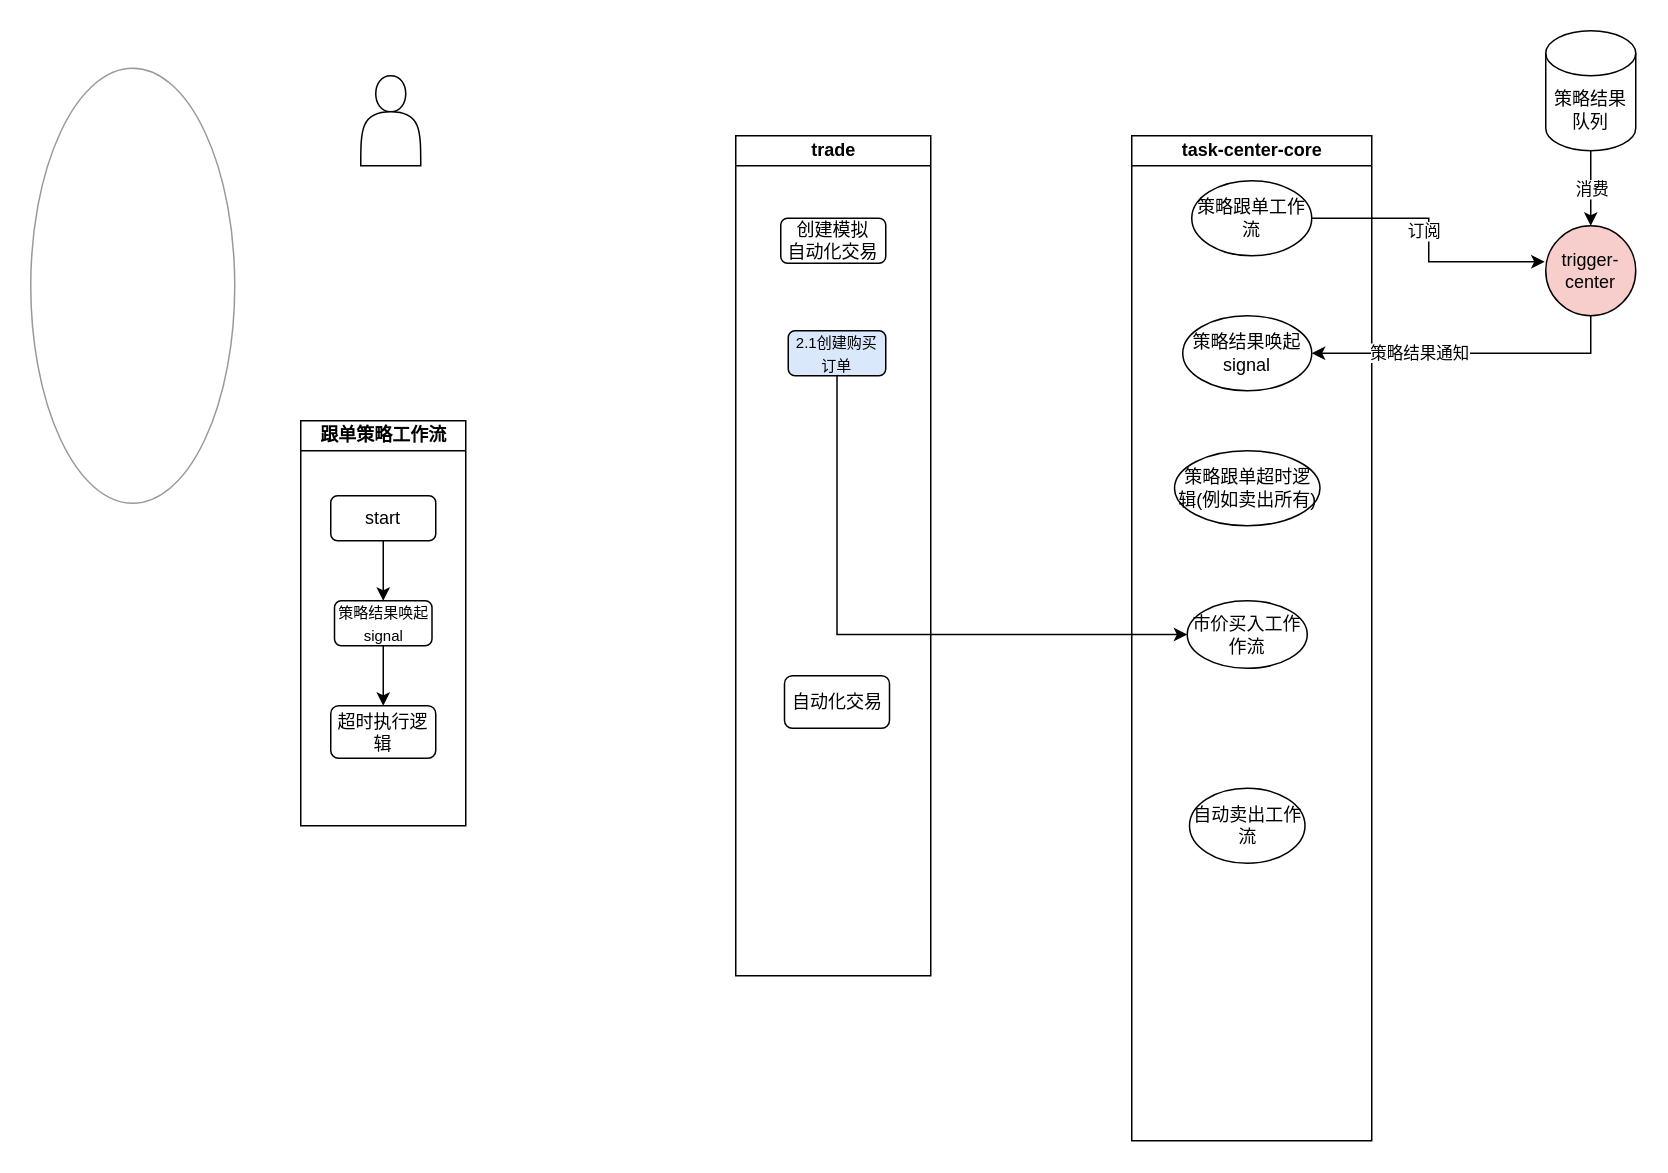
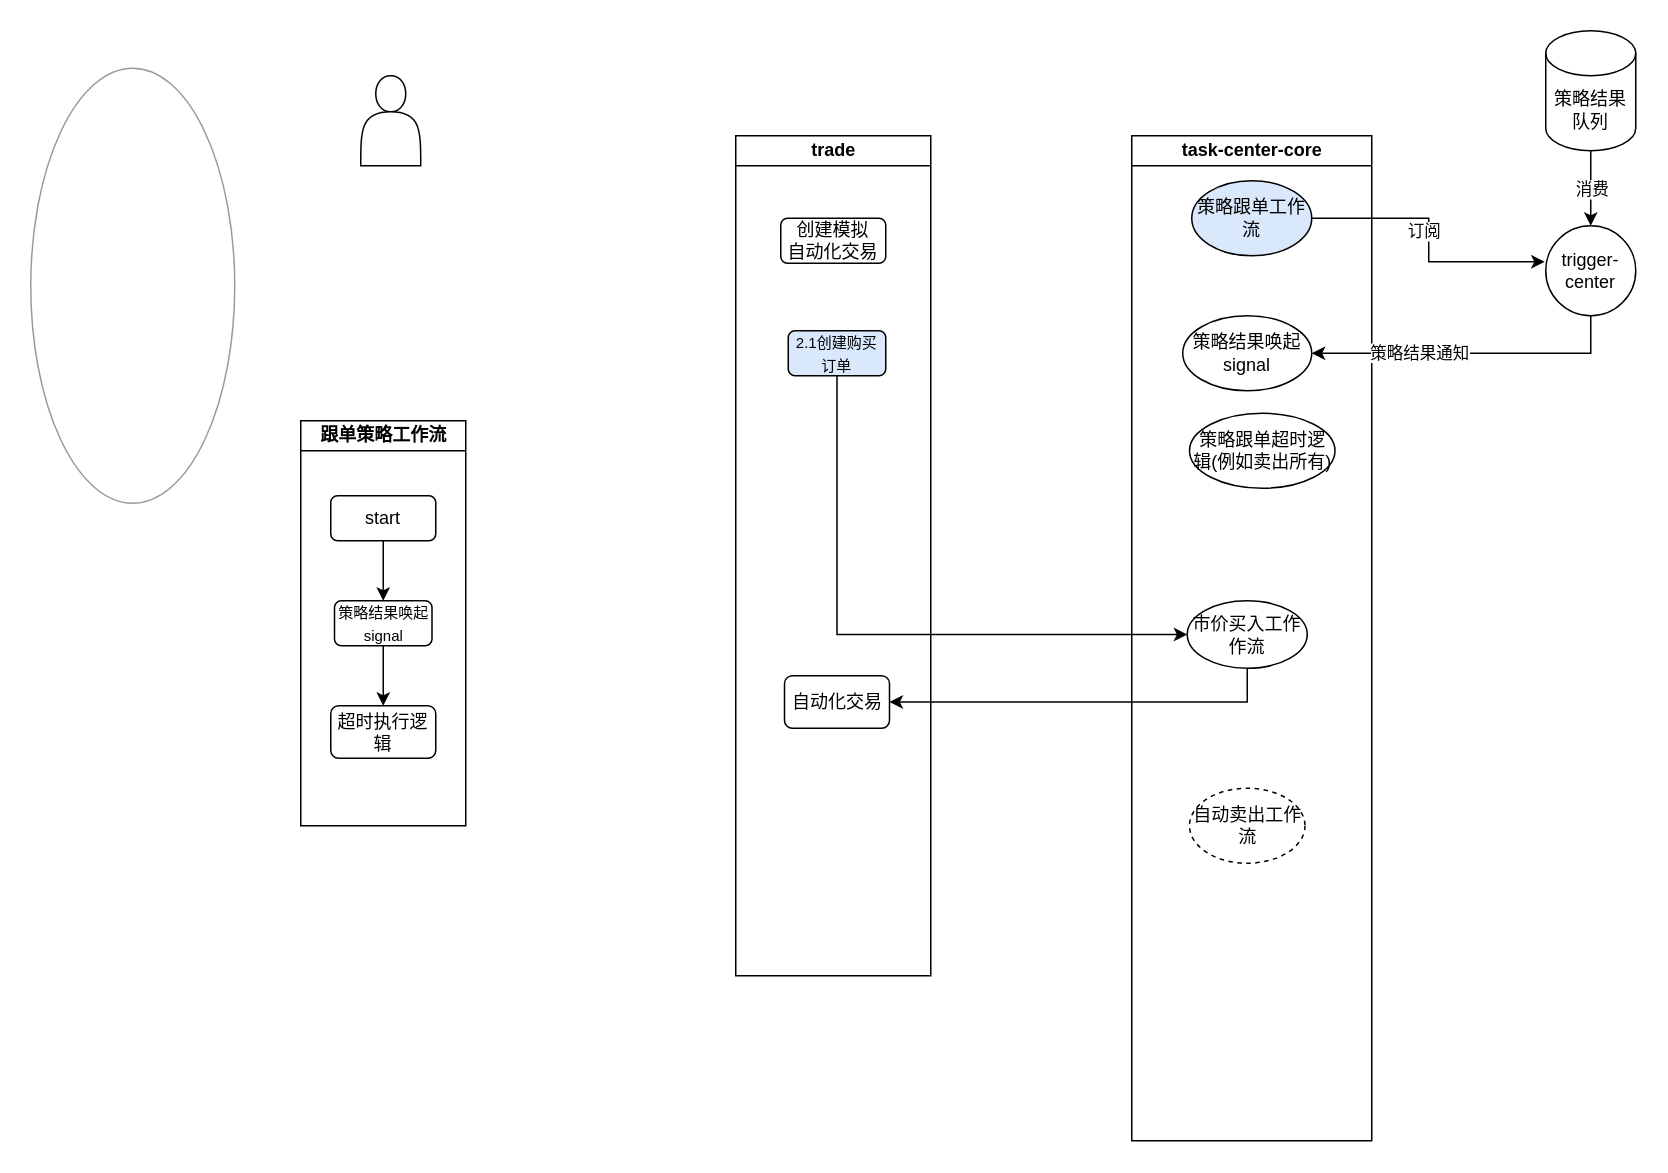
- <mxCell id="11" value="策略跟单工作流" style="ellipse;whiteSpace=wrap;html=1;" parent="10" vertex="1"><mxGeometry x="40" y="30" width="80" height="50" as="geometry" /></mxCell>
+ <mxCell id="11" value="策略跟单工作流" style="ellipse;whiteSpace=wrap;html=1;fillColor=#dae8fc;" parent="10" vertex="1"><mxGeometry x="40" y="30" width="80" height="50" as="geometry" /></mxCell>
- <mxCell id="19" value="trigger-center" style="ellipse;whiteSpace=wrap;html=1;aspect=fixed;fillColor=#f8cecc;" parent="1" vertex="1"><mxGeometry x="1030" y="150" width="60" height="60" as="geometry" /></mxCell>
+ <mxCell id="19" value="trigger-center" style="ellipse;whiteSpace=wrap;html=1;aspect=fixed;" parent="1" vertex="1"><mxGeometry x="1030" y="150" width="60" height="60" as="geometry" /></mxCell>
- <mxCell id="13" value="策略跟单超时逻辑(例如卖出所有)" style="ellipse;whiteSpace=wrap;html=1;" parent="10" vertex="1"><mxGeometry x="28.5" y="210" width="97" height="50" as="geometry" /></mxCell>
+ <mxCell id="13" value="策略跟单超时逻辑(例如卖出所有)" style="ellipse;whiteSpace=wrap;html=1;" parent="10" vertex="1"><mxGeometry x="38.5" y="185" width="97" height="50" as="geometry" /></mxCell>
+ <mxCell id="23" style="edgeStyle=orthogonalEdgeStyle;rounded=0;orthogonalLoop=1;jettySize=auto;html=1;exitX=0.5;exitY=1;exitDx=0;exitDy=0;entryX=1;entryY=0.5;entryDx=0;entryDy=0;" parent="1" source="14" target="9" edge="1"><mxGeometry relative="1" as="geometry" /></mxCell>
- <mxCell id="15" value="自动卖出工作流" style="ellipse;whiteSpace=wrap;html=1;" parent="10" vertex="1"><mxGeometry x="38.5" y="435" width="77" height="50" as="geometry" /></mxCell>
+ <mxCell id="15" value="自动卖出工作流" style="ellipse;whiteSpace=wrap;html=1;dashed=1;" parent="10" vertex="1"><mxGeometry x="38.5" y="435" width="77" height="50" as="geometry" /></mxCell>
